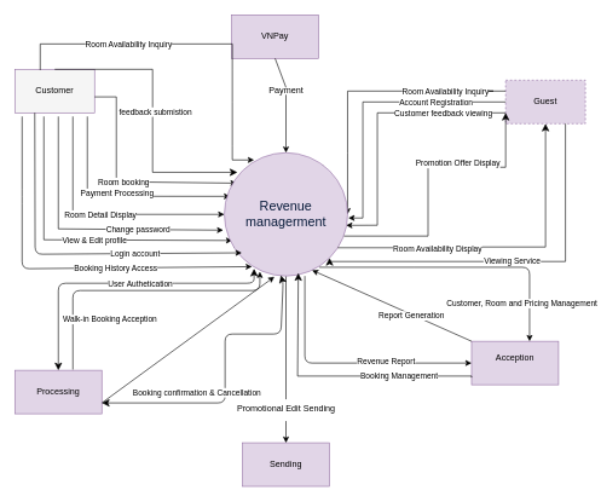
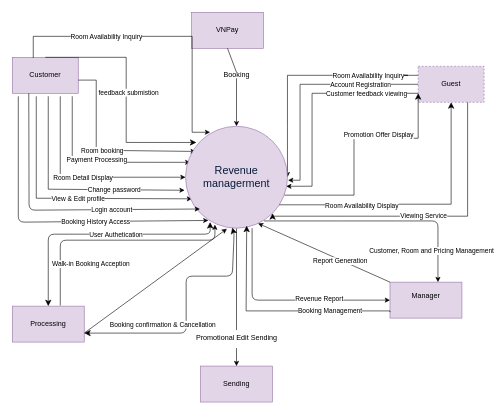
- <mxCell id="2" value="Customer" style="rounded=0;whiteSpace=wrap;html=1;fillColor=#f5f5f5;strokeColor=#9673a6;" vertex="1" parent="1"><mxGeometry x="20" y="95" width="110" height="60" as="geometry" /></mxCell>
+ <mxCell id="2" value="Customer" style="rounded=0;whiteSpace=wrap;html=1;fillColor=#e1d5e7;strokeColor=#9673a6;" vertex="1" parent="1"><mxGeometry x="20" y="95" width="110" height="60" as="geometry" /></mxCell>
- <mxCell id="11" value="Payment" style="text;html=1;align=center;verticalAlign=middle;resizable=0;points=[];autosize=1;strokeColor=none;fillColor=none;" vertex="1" parent="1"><mxGeometry x="359" y="110" width="70" height="30" as="geometry" /></mxCell>
+ <mxCell id="11" value="Booking" style="text;html=1;align=center;verticalAlign=middle;resizable=0;points=[];autosize=1;strokeColor=none;fillColor=none;" vertex="1" parent="1"><mxGeometry x="359" y="110" width="70" height="30" as="geometry" /></mxCell>
- <mxCell id="8" value="Acception&lt;div&gt;&lt;br&gt;&lt;/div&gt;" style="rounded=0;whiteSpace=wrap;html=1;fillColor=#e1d5e7;strokeColor=#9673a6;" vertex="1" parent="1"><mxGeometry x="650" y="470" width="120" height="60" as="geometry" /></mxCell>
+ <mxCell id="8" value="Manager&lt;div&gt;&lt;br&gt;&lt;/div&gt;" style="rounded=0;whiteSpace=wrap;html=1;fillColor=#e1d5e7;strokeColor=#9673a6;" vertex="1" parent="1"><mxGeometry x="650" y="470" width="120" height="60" as="geometry" /></mxCell>
